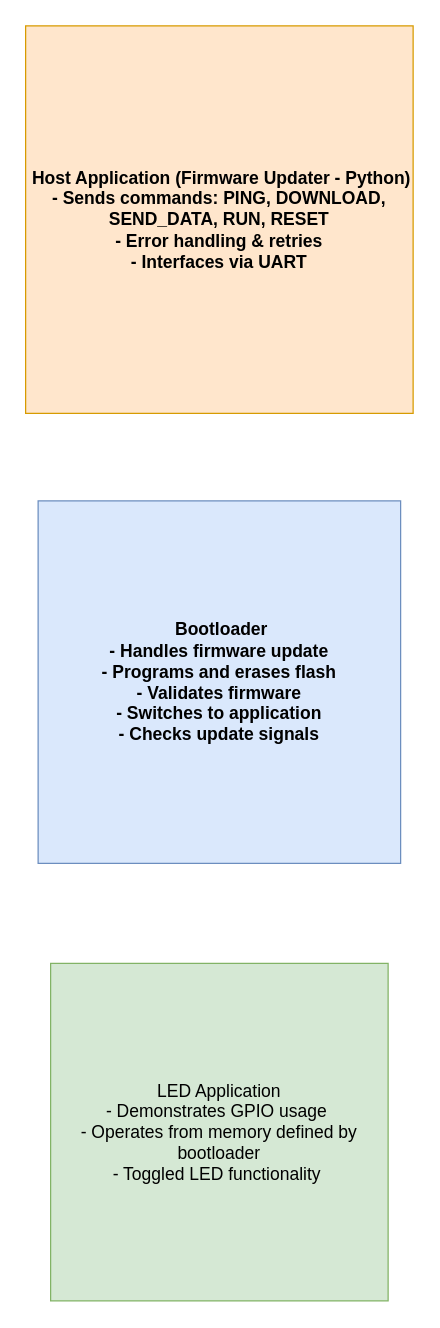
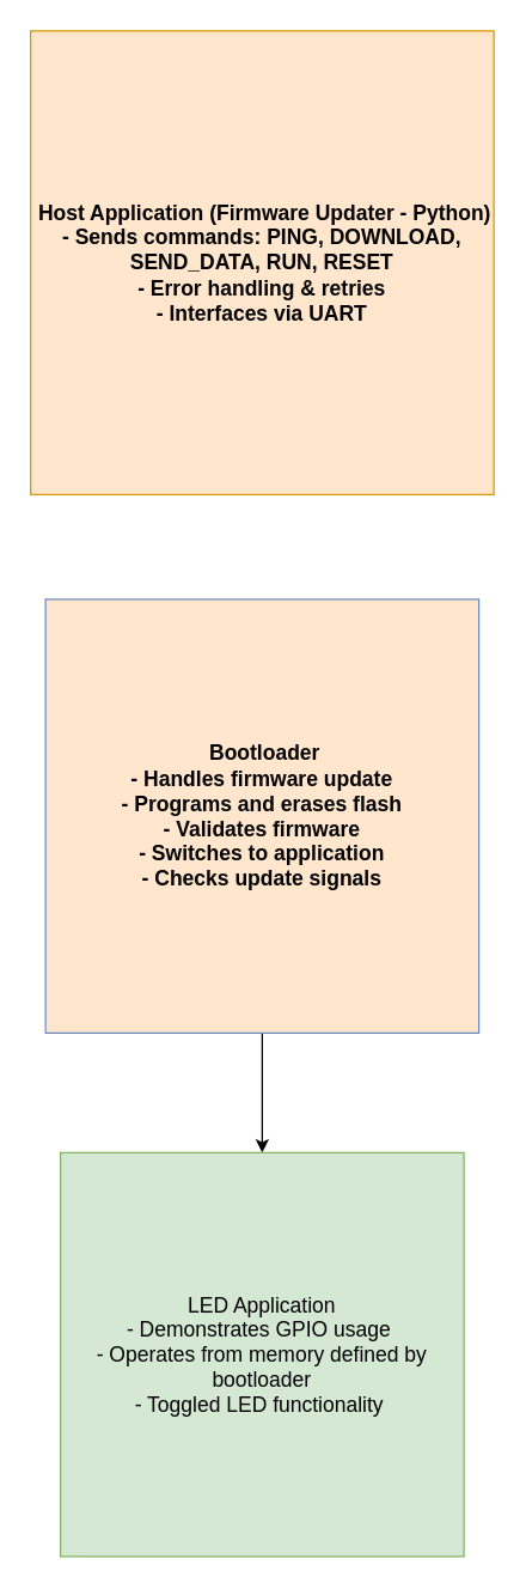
- <mxCell id="4" value="&lt;b&gt;&lt;font style=&quot;font-size: 14px;&quot;&gt;&amp;nbsp;Bootloader&lt;/font&gt;&lt;/b&gt;&lt;div&gt;&lt;span style=&quot;background-color: transparent; color: light-dark(rgb(0, 0, 0), rgb(255, 255, 255));&quot;&gt;&lt;b&gt;&lt;font style=&quot;font-size: 14px;&quot;&gt;- Handles firmware update&lt;/font&gt;&lt;/b&gt;&lt;/span&gt;&lt;div&gt;&lt;div&gt;&lt;b&gt;&lt;font style=&quot;font-size: 14px;&quot;&gt;- Programs and erases flash&lt;/font&gt;&lt;/b&gt;&lt;div&gt;&lt;b&gt;&lt;font style=&quot;font-size: 14px;&quot;&gt;- Validates firmware&lt;/font&gt;&lt;/b&gt;&lt;div&gt;&lt;b&gt;&lt;font style=&quot;font-size: 14px;&quot;&gt;- Switches to application&lt;/font&gt;&lt;/b&gt;&lt;div&gt;&lt;b&gt;&lt;font style=&quot;font-size: 14px;&quot;&gt;- Checks update signals&lt;/font&gt;&lt;/b&gt;&lt;/div&gt;&lt;/div&gt;&lt;/div&gt;&lt;/div&gt;&lt;/div&gt;&lt;/div&gt;" style="whiteSpace=wrap;html=1;aspect=fixed;fillColor=#dae8fc;strokeColor=#6c8ebf;" vertex="1" parent="1"><mxGeometry x="30" y="400" width="290" height="290" as="geometry" /></mxCell>
+ <mxCell id="4" value="&lt;b&gt;&lt;font style=&quot;font-size: 14px;&quot;&gt;&amp;nbsp;Bootloader&lt;/font&gt;&lt;/b&gt;&lt;div&gt;&lt;span style=&quot;background-color: transparent; color: light-dark(rgb(0, 0, 0), rgb(255, 255, 255));&quot;&gt;&lt;b&gt;&lt;font style=&quot;font-size: 14px;&quot;&gt;- Handles firmware update&lt;/font&gt;&lt;/b&gt;&lt;/span&gt;&lt;div&gt;&lt;div&gt;&lt;b&gt;&lt;font style=&quot;font-size: 14px;&quot;&gt;- Programs and erases flash&lt;/font&gt;&lt;/b&gt;&lt;div&gt;&lt;b&gt;&lt;font style=&quot;font-size: 14px;&quot;&gt;- Validates firmware&lt;/font&gt;&lt;/b&gt;&lt;div&gt;&lt;b&gt;&lt;font style=&quot;font-size: 14px;&quot;&gt;- Switches to application&lt;/font&gt;&lt;/b&gt;&lt;div&gt;&lt;b&gt;&lt;font style=&quot;font-size: 14px;&quot;&gt;- Checks update signals&lt;/font&gt;&lt;/b&gt;&lt;/div&gt;&lt;/div&gt;&lt;/div&gt;&lt;/div&gt;&lt;/div&gt;&lt;/div&gt;" style="whiteSpace=wrap;html=1;aspect=fixed;fillColor=#ffe6cc;strokeColor=#6c8ebf;" vertex="1" parent="1"><mxGeometry x="30" y="400" width="290" height="290" as="geometry" /></mxCell>
+ <mxCell id="3" style="edgeStyle=orthogonalEdgeStyle;rounded=0;orthogonalLoop=1;jettySize=auto;html=1;" edge="1" parent="1" source="4" target="5"><mxGeometry relative="1" as="geometry" /></mxCell>
